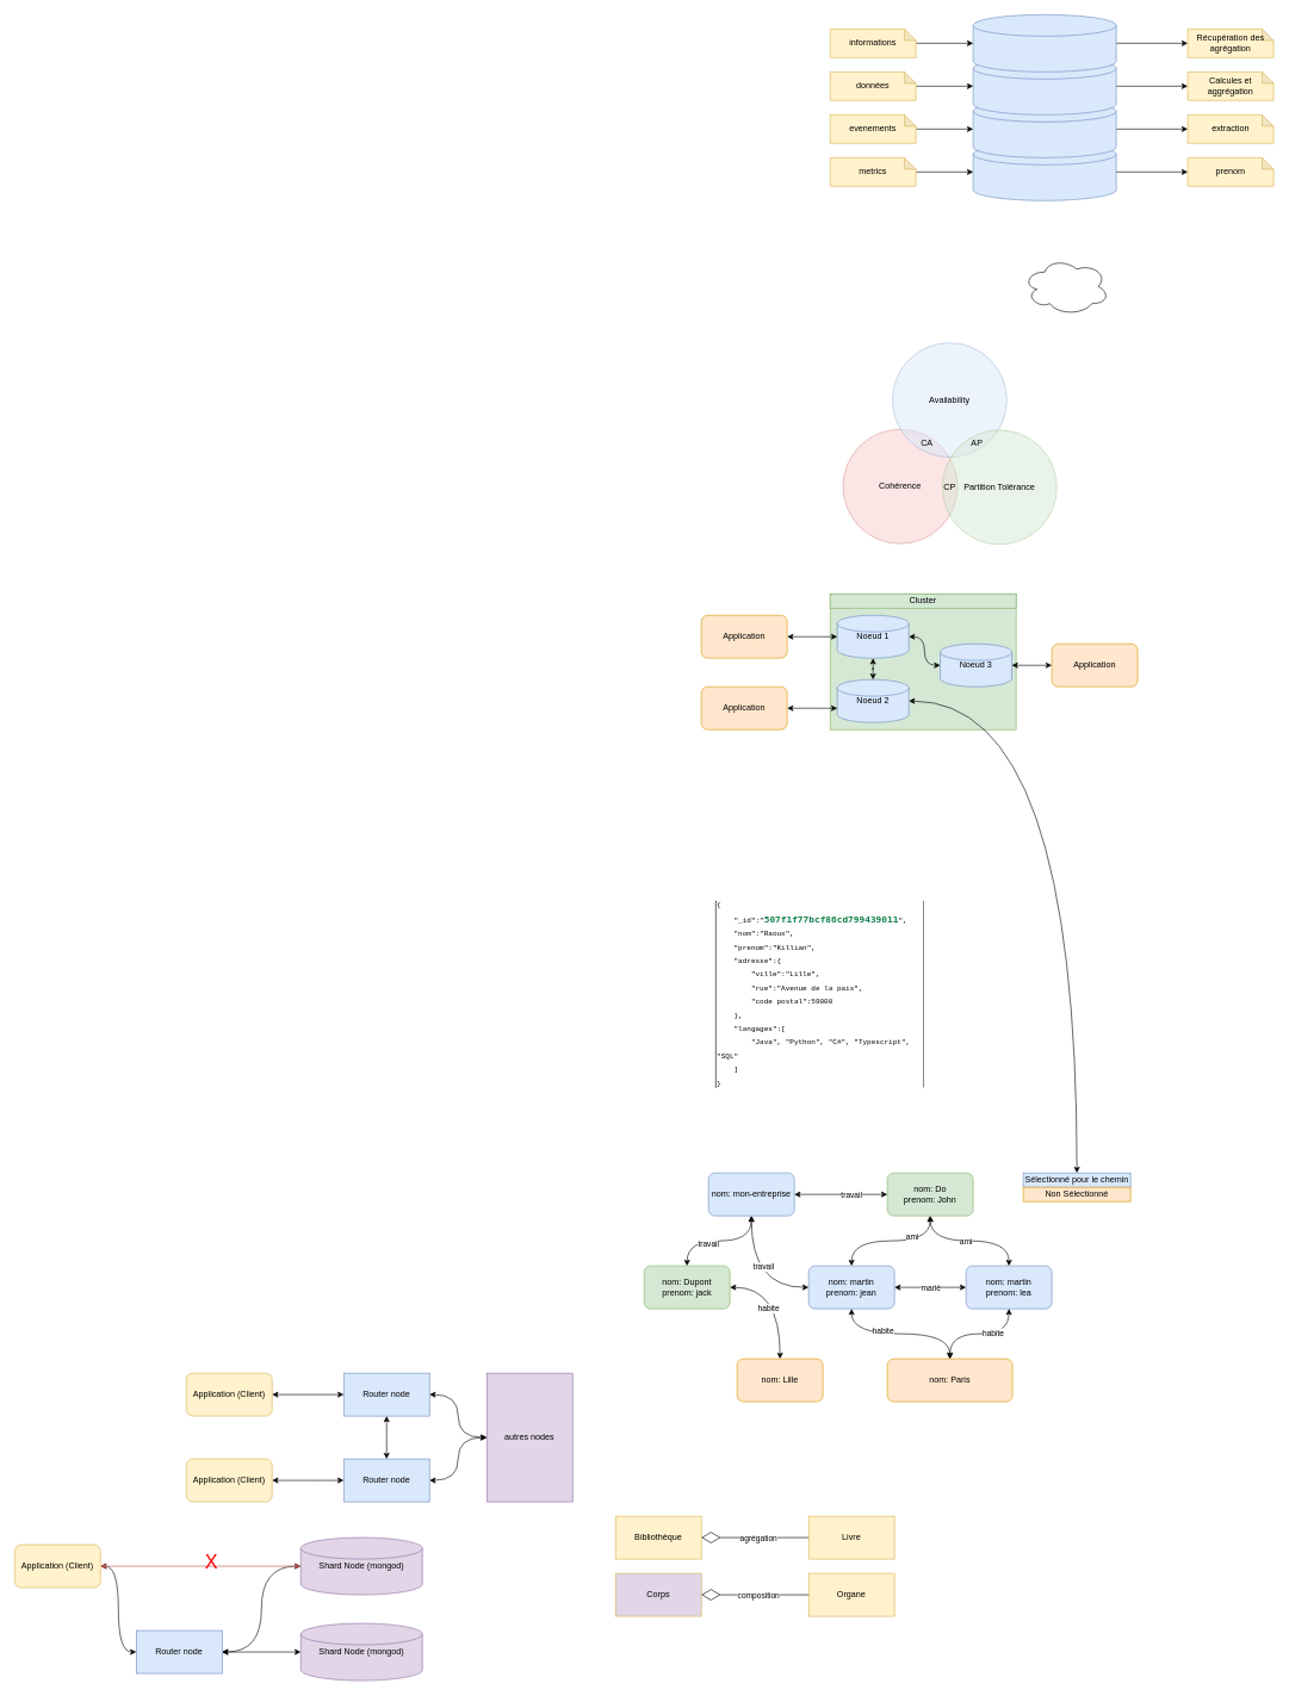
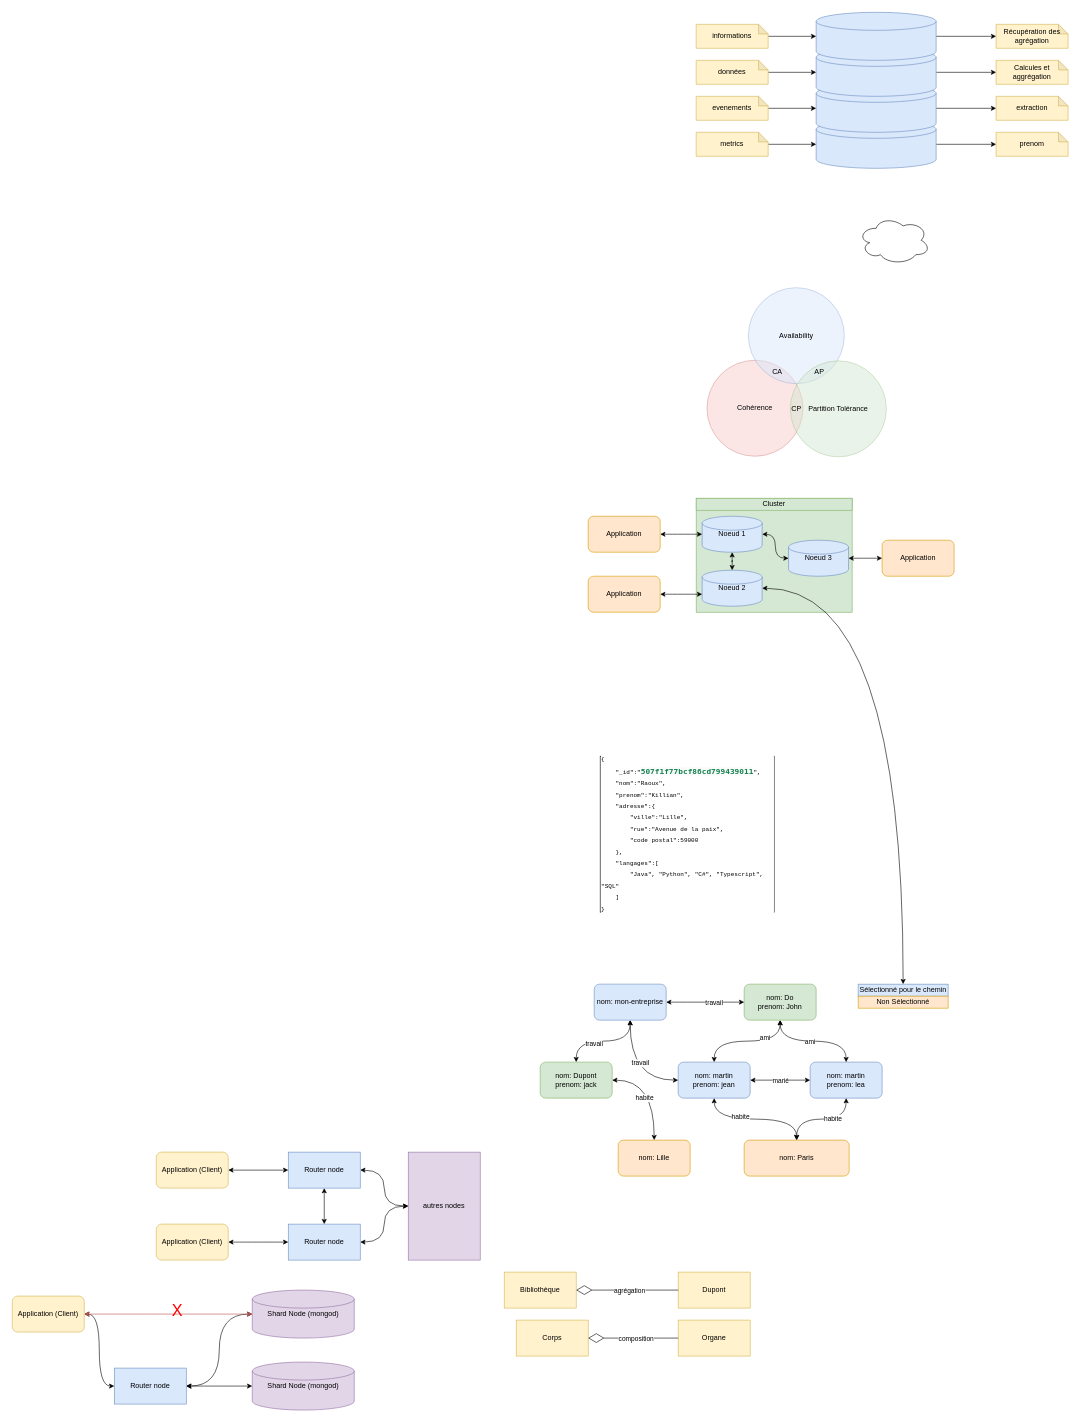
- <mxCell id="72" value="Bibliothèque" style="rounded=0;whiteSpace=wrap;html=1;strokeColor=#d6b656;fillColor=#fff2cc;" vertex="1" parent="1"><mxGeometry x="860" y="2120" width="120" height="60" as="geometry" /></mxCell>
+ <mxCell id="72" value="Bibliothèque" style="rounded=0;whiteSpace=wrap;html=1;strokeColor=#d6b656;fillColor=#fff2cc;" vertex="1" parent="1"><mxGeometry x="840" y="2120" width="120" height="60" as="geometry" /></mxCell>
- <mxCell id="73" value="Livre" style="rounded=0;whiteSpace=wrap;html=1;strokeColor=#d6b656;fillColor=#fff2cc;" vertex="1" parent="1"><mxGeometry x="1130" y="2120" width="120" height="60" as="geometry" /></mxCell>
+ <mxCell id="73" value="Dupont" style="rounded=0;whiteSpace=wrap;html=1;strokeColor=#d6b656;fillColor=#fff2cc;" vertex="1" parent="1"><mxGeometry x="1130" y="2120" width="120" height="60" as="geometry" /></mxCell>
- <mxCell id="76" value="Corps" style="rounded=0;whiteSpace=wrap;html=1;strokeColor=#d6b656;fillColor=#e1d5e7;" vertex="1" parent="1"><mxGeometry x="860" y="2200" width="120" height="60" as="geometry" /></mxCell>
+ <mxCell id="76" value="Corps" style="rounded=0;whiteSpace=wrap;html=1;strokeColor=#d6b656;fillColor=#fff2cc;" vertex="1" parent="1"><mxGeometry x="860" y="2200" width="120" height="60" as="geometry" /></mxCell>
